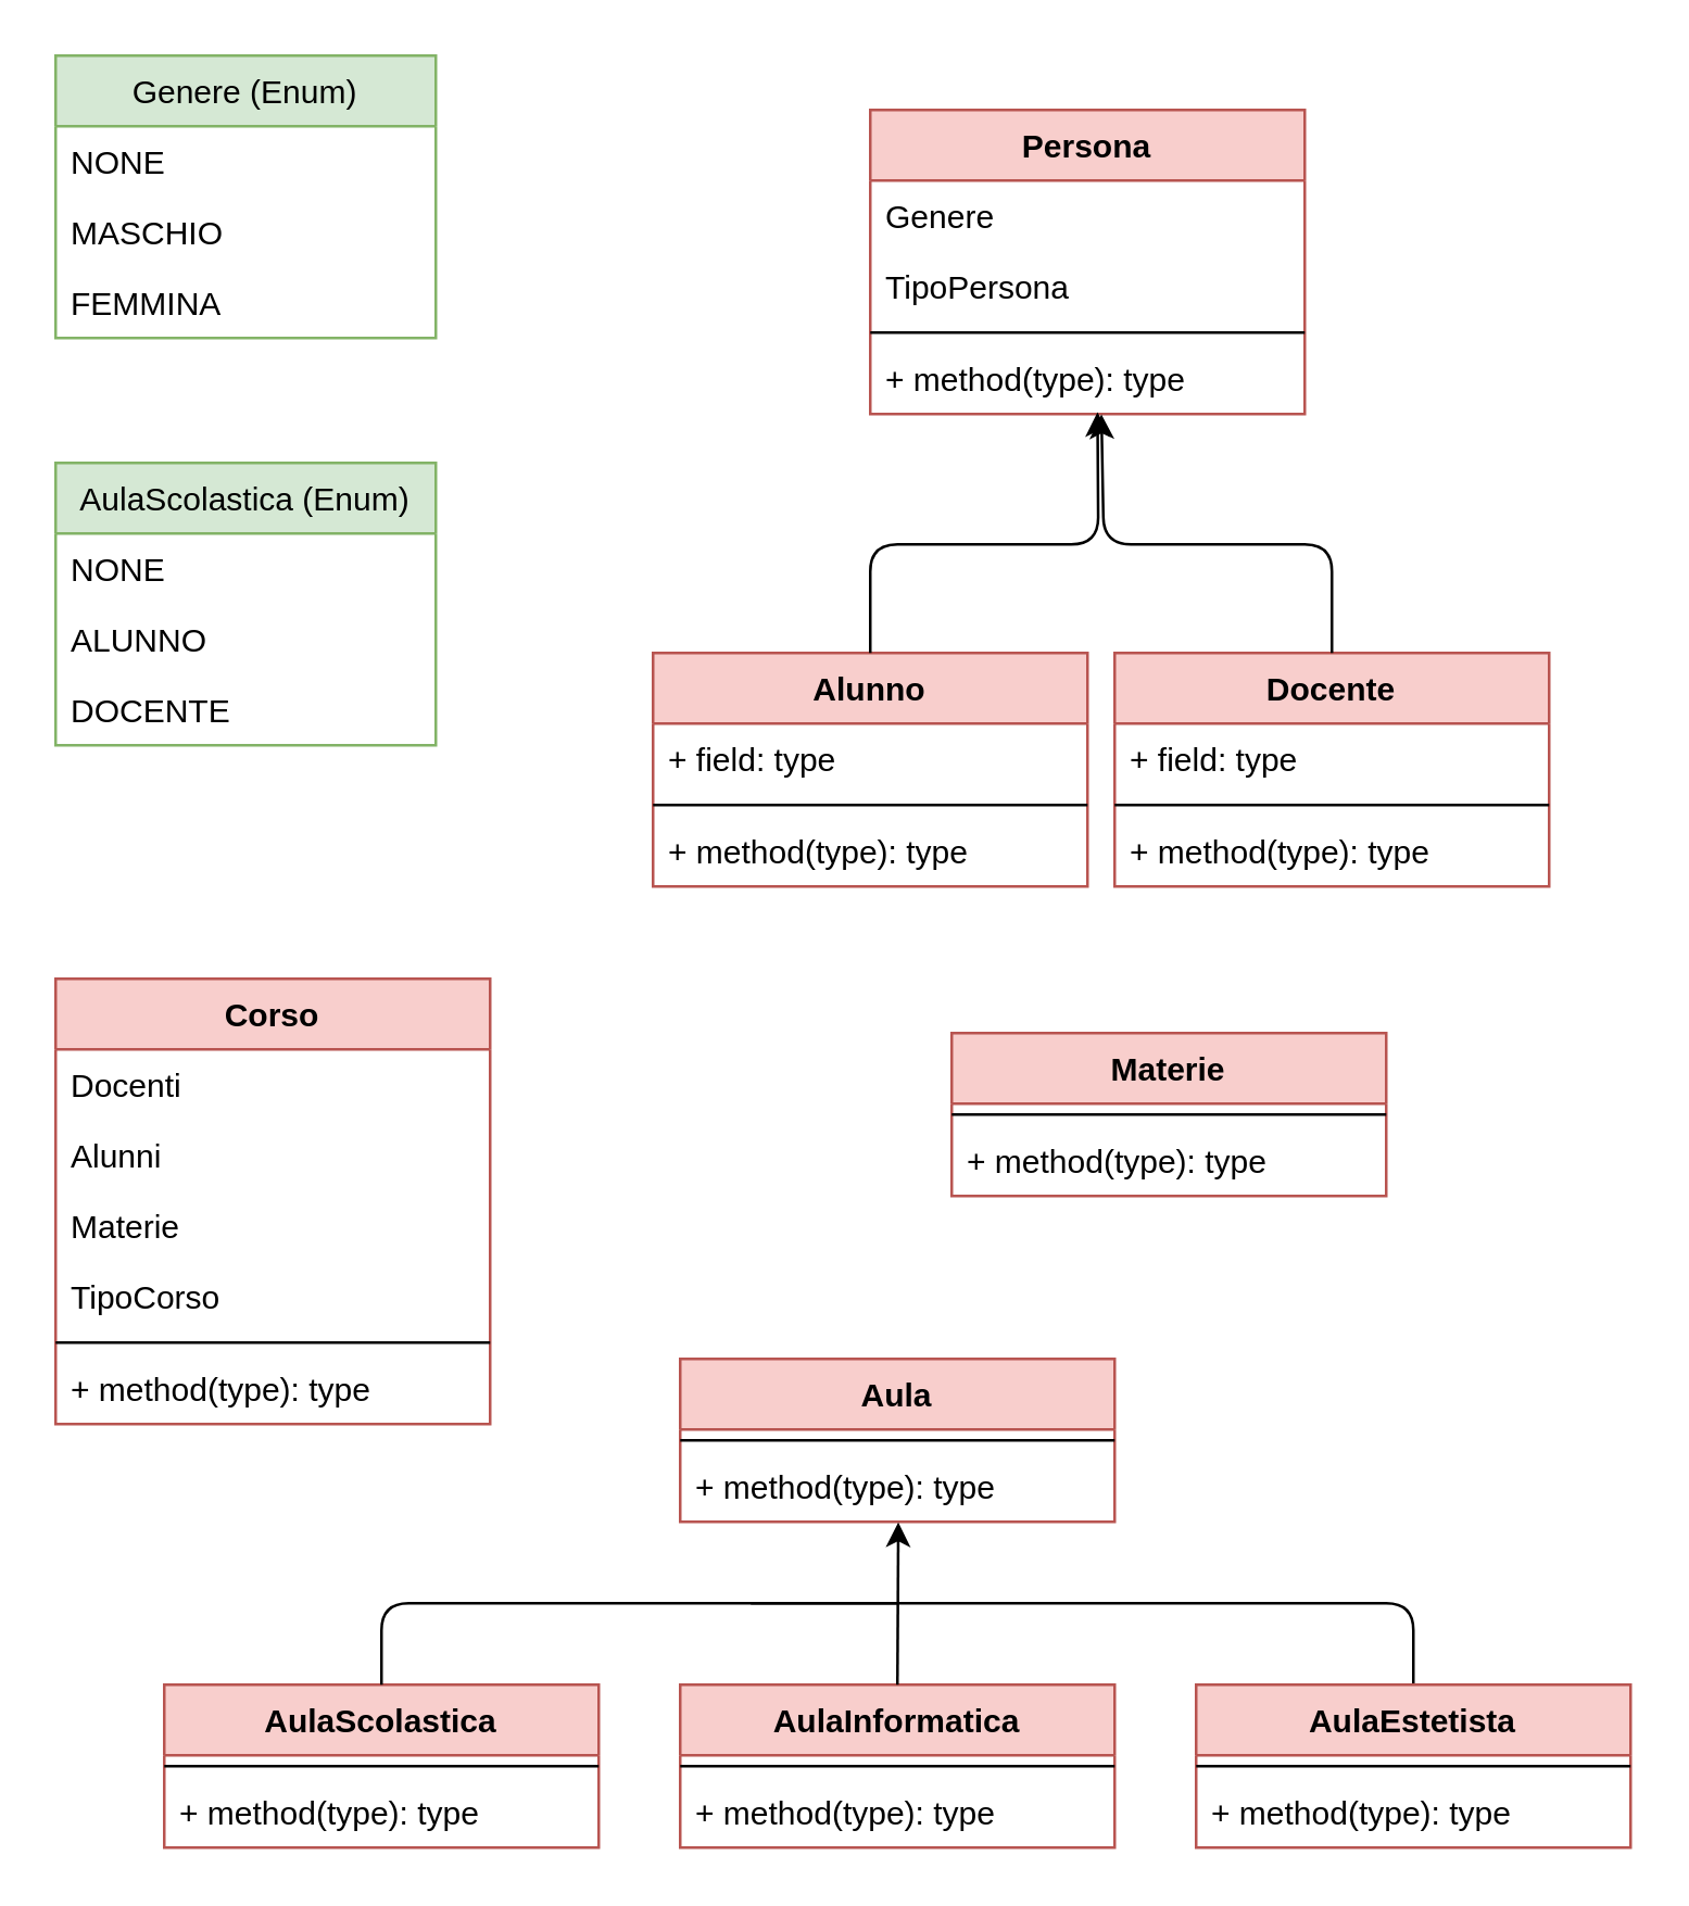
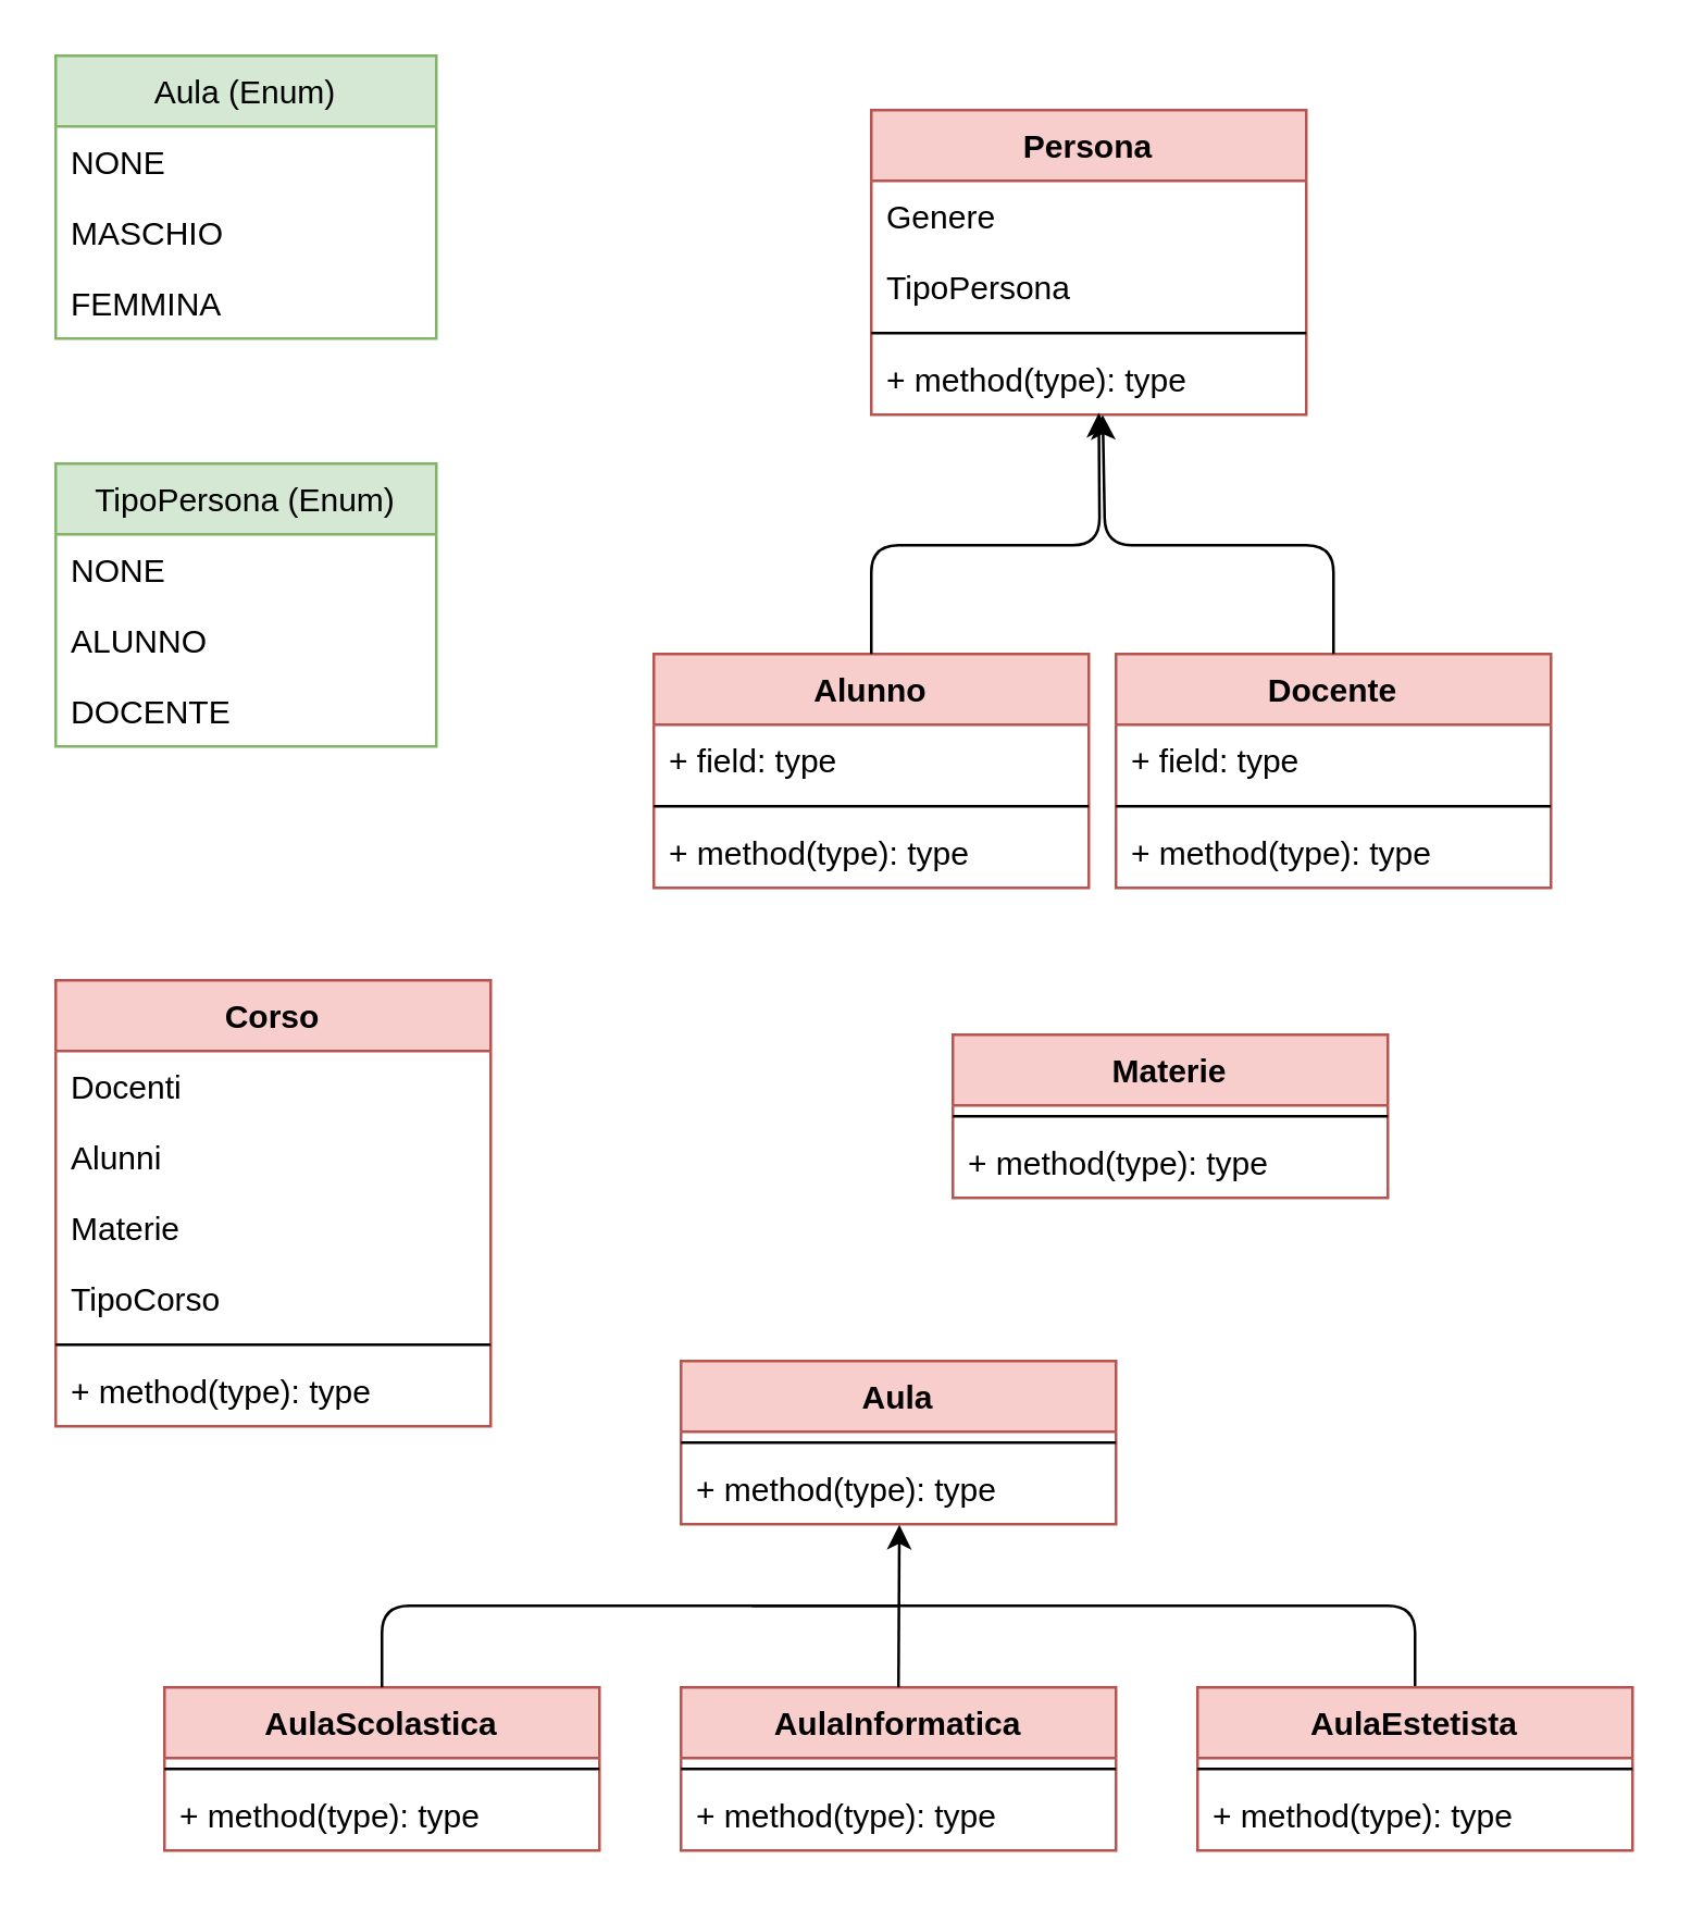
- <mxCell id="7" value="Genere (Enum)" style="swimlane;fontStyle=0;childLayout=stackLayout;horizontal=1;startSize=26;fillColor=#d5e8d4;horizontalStack=0;resizeParent=1;resizeParentMax=0;resizeLast=0;collapsible=1;marginBottom=0;strokeColor=#82b366;" vertex="1" parent="1"><mxGeometry x="20" y="20" width="140" height="104" as="geometry" /></mxCell>
+ <mxCell id="7" value="Aula (Enum)" style="swimlane;fontStyle=0;childLayout=stackLayout;horizontal=1;startSize=26;fillColor=#d5e8d4;horizontalStack=0;resizeParent=1;resizeParentMax=0;resizeLast=0;collapsible=1;marginBottom=0;strokeColor=#82b366;" vertex="1" parent="1"><mxGeometry x="20" y="20" width="140" height="104" as="geometry" /></mxCell>
- <mxCell id="21" value="AulaScolastica (Enum)" style="swimlane;fontStyle=0;childLayout=stackLayout;horizontal=1;startSize=26;fillColor=#d5e8d4;horizontalStack=0;resizeParent=1;resizeParentMax=0;resizeLast=0;collapsible=1;marginBottom=0;strokeColor=#82b366;" vertex="1" parent="1"><mxGeometry x="20" y="170" width="140" height="104" as="geometry" /></mxCell>
+ <mxCell id="21" value="TipoPersona (Enum)" style="swimlane;fontStyle=0;childLayout=stackLayout;horizontal=1;startSize=26;fillColor=#d5e8d4;horizontalStack=0;resizeParent=1;resizeParentMax=0;resizeLast=0;collapsible=1;marginBottom=0;strokeColor=#82b366;" vertex="1" parent="1"><mxGeometry x="20" y="170" width="140" height="104" as="geometry" /></mxCell>
